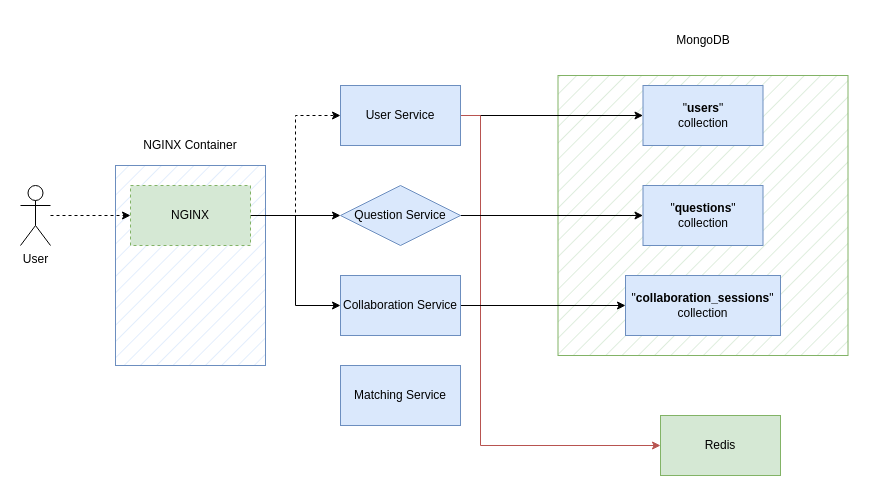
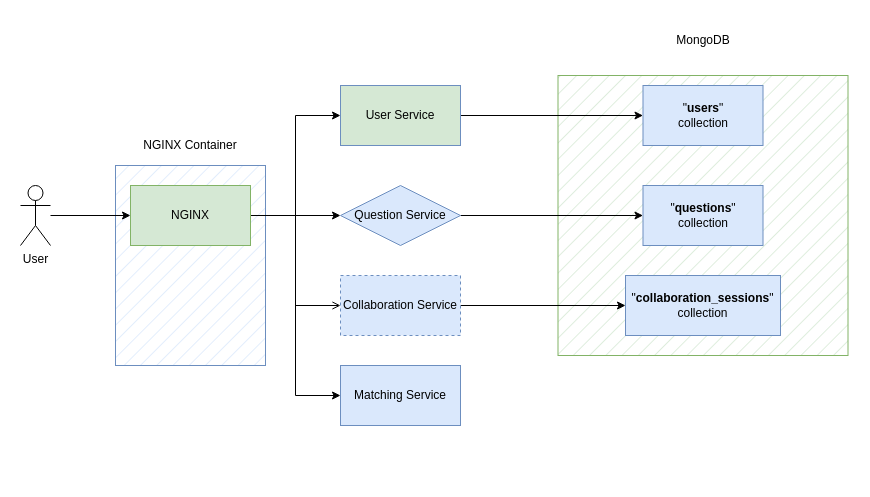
- <mxCell id="14" value="User Service" style="rounded=0;whiteSpace=wrap;html=1;fillColor=#dae8fc;strokeColor=#6c8ebf;" parent="1" vertex="1"><mxGeometry x="340" y="85" width="120" height="60" as="geometry" /></mxCell>
+ <mxCell id="14" value="User Service" style="rounded=0;whiteSpace=wrap;html=1;fillColor=#d5e8d4;strokeColor=#6c8ebf;" parent="1" vertex="1"><mxGeometry x="340" y="85" width="120" height="60" as="geometry" /></mxCell>
- <mxCell id="6" style="edgeStyle=orthogonalEdgeStyle;rounded=0;orthogonalLoop=1;jettySize=auto;html=1;entryX=0;entryY=0.5;entryDx=0;entryDy=0;dashed=1;" parent="1" source="9" target="14" edge="1"><mxGeometry relative="1" as="geometry" /></mxCell>
+ <mxCell id="6" style="edgeStyle=orthogonalEdgeStyle;rounded=0;orthogonalLoop=1;jettySize=auto;html=1;entryX=0;entryY=0.5;entryDx=0;entryDy=0;" parent="1" source="9" target="14" edge="1"><mxGeometry relative="1" as="geometry" /></mxCell>
- <mxCell id="10" style="edgeStyle=orthogonalEdgeStyle;rounded=0;orthogonalLoop=1;jettySize=auto;html=1;entryX=0;entryY=0.5;entryDx=0;entryDy=0;dashed=1;" parent="1" source="11" target="9" edge="1"><mxGeometry relative="1" as="geometry" /></mxCell>
+ <mxCell id="10" style="edgeStyle=orthogonalEdgeStyle;rounded=0;orthogonalLoop=1;jettySize=auto;html=1;entryX=0;entryY=0.5;entryDx=0;entryDy=0;" parent="1" source="11" target="9" edge="1"><mxGeometry relative="1" as="geometry" /></mxCell>
- <mxCell id="9" value="NGINX" style="rounded=0;whiteSpace=wrap;html=1;fillColor=#d5e8d4;strokeColor=#82b366;dashed=1;" parent="1" vertex="1"><mxGeometry x="130" y="185" width="120" height="60" as="geometry" /></mxCell>
+ <mxCell id="9" value="NGINX" style="rounded=0;whiteSpace=wrap;html=1;fillColor=#d5e8d4;strokeColor=#82b366;" parent="1" vertex="1"><mxGeometry x="130" y="185" width="120" height="60" as="geometry" /></mxCell>
- <mxCell id="7" style="edgeStyle=orthogonalEdgeStyle;rounded=0;orthogonalLoop=1;jettySize=auto;html=1;entryX=0;entryY=0.5;entryDx=0;entryDy=0;" parent="1" source="9" target="18" edge="1"><mxGeometry relative="1" as="geometry" /></mxCell>
+ <mxCell id="7" style="edgeStyle=orthogonalEdgeStyle;rounded=0;orthogonalLoop=1;jettySize=auto;html=1;entryX=0;entryY=0.5;entryDx=0;entryDy=0;endArrow=open;" parent="1" source="9" target="18" edge="1"><mxGeometry relative="1" as="geometry" /></mxCell>
- <mxCell id="18" value="Collaboration Service" style="rounded=0;whiteSpace=wrap;html=1;fillColor=#dae8fc;strokeColor=#6c8ebf;" parent="1" vertex="1"><mxGeometry x="340" y="275" width="120" height="60" as="geometry" /></mxCell>
+ <mxCell id="18" value="Collaboration Service" style="rounded=0;whiteSpace=wrap;html=1;fillColor=#dae8fc;strokeColor=#6c8ebf;dashed=1;" parent="1" vertex="1"><mxGeometry x="340" y="275" width="120" height="60" as="geometry" /></mxCell>
- <mxCell id="13" style="edgeStyle=orthogonalEdgeStyle;rounded=0;orthogonalLoop=1;jettySize=auto;html=1;entryX=0;entryY=0.5;entryDx=0;entryDy=0;fillColor=#f8cecc;strokeColor=#b85450;" edge="1" parent="1" source="14" target="4"><mxGeometry relative="1" as="geometry"><Array as="points"><mxPoint x="480" y="115" /><mxPoint x="480" y="445" /></Array></mxGeometry></mxCell>
+ <mxCell id="8" style="edgeStyle=orthogonalEdgeStyle;rounded=0;orthogonalLoop=1;jettySize=auto;html=1;entryX=0;entryY=0.5;entryDx=0;entryDy=0;" parent="1" source="9" target="19" edge="1"><mxGeometry relative="1" as="geometry" /></mxCell>
- <mxCell id="4" value="Redis" style="rounded=0;whiteSpace=wrap;html=1;fillColor=#d5e8d4;strokeColor=#82b366;" parent="1" vertex="1"><mxGeometry x="660" y="415" width="120" height="60" as="geometry" /></mxCell>
